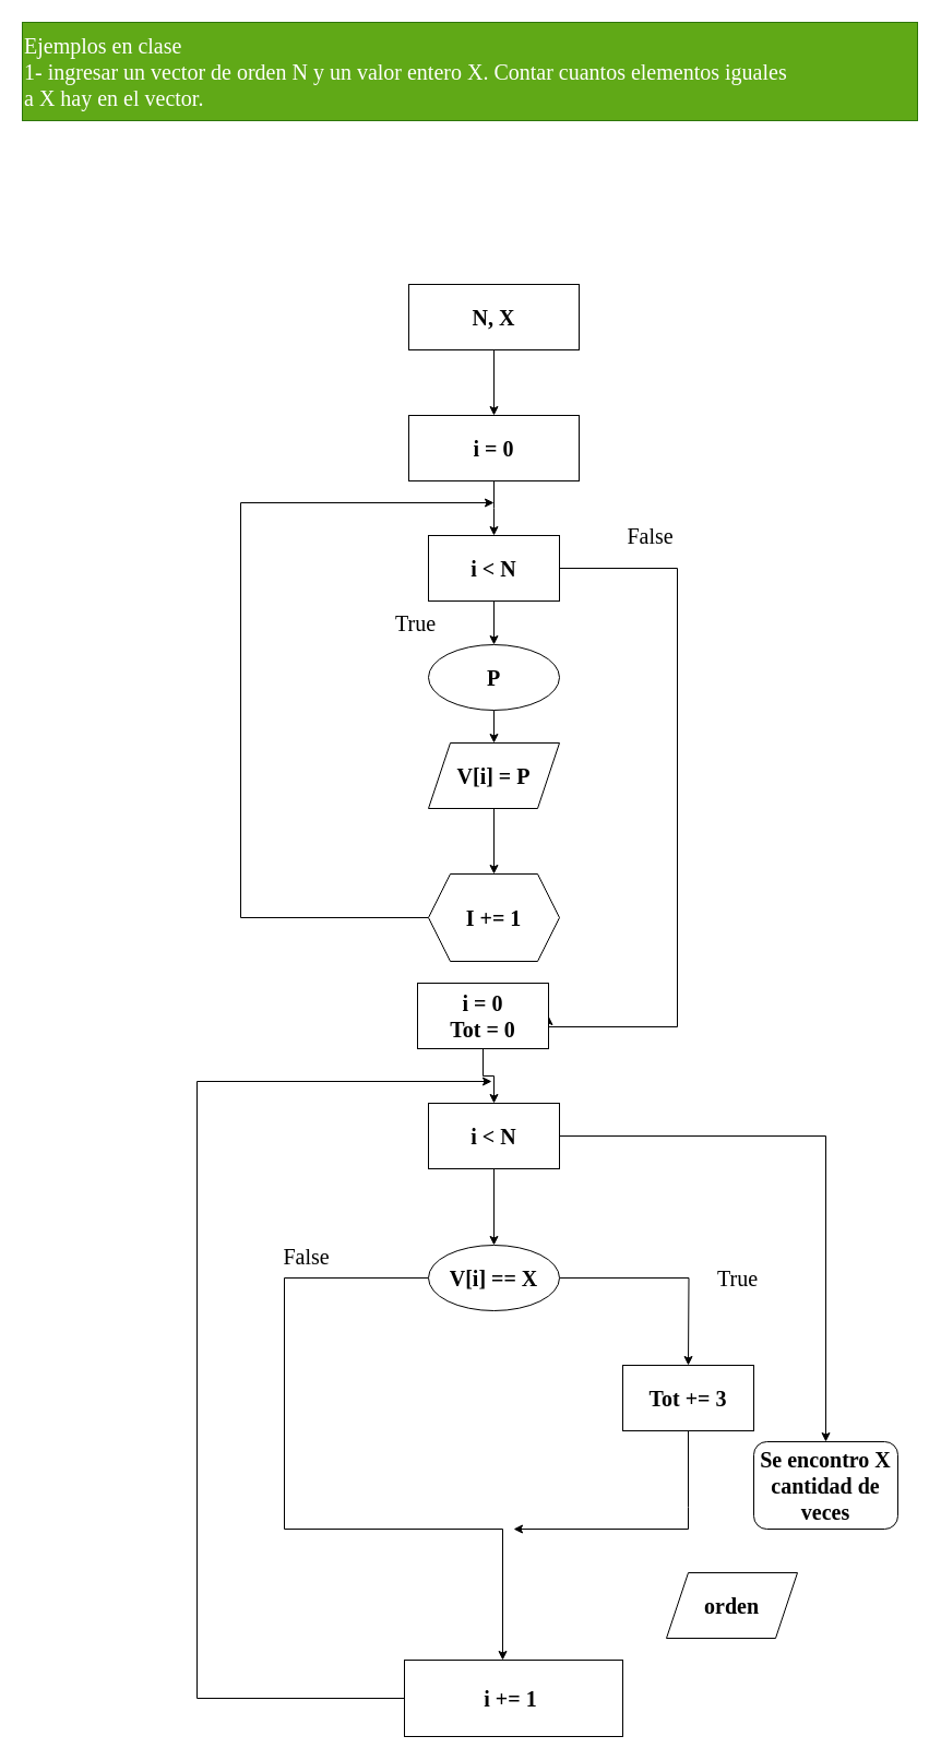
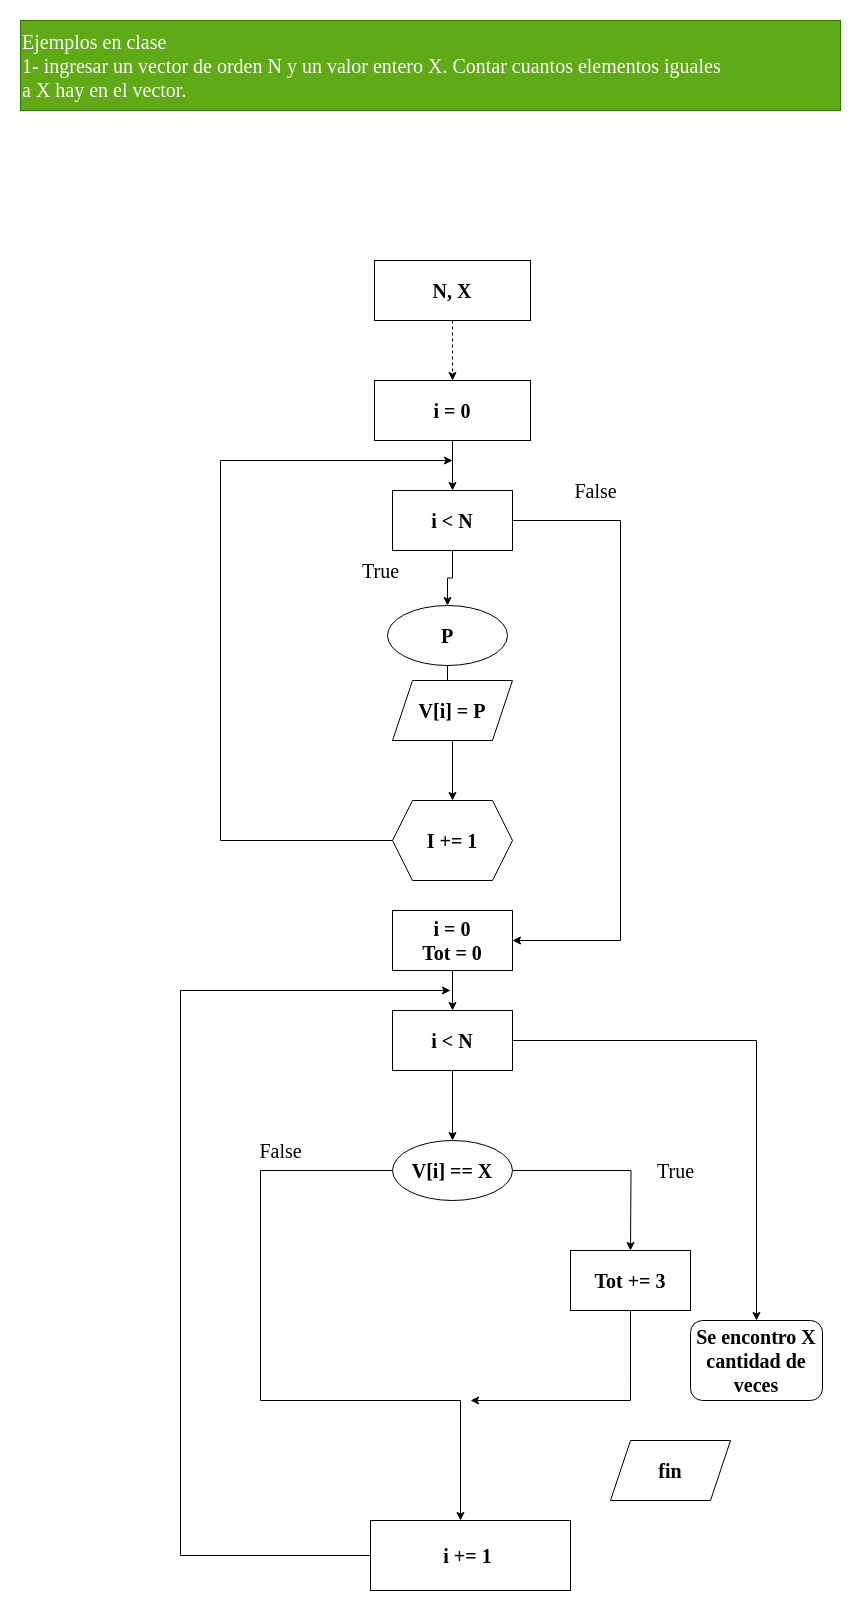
- <mxCell id="2" value="" style="edgeStyle=orthogonalEdgeStyle;rounded=0;orthogonalLoop=1;jettySize=auto;html=1;fontFamily=Comic Sans MS;fontSize=20;" edge="1" parent="1" source="3" target="5"><mxGeometry relative="1" as="geometry" /></mxCell>
+ <mxCell id="2" value="" style="edgeStyle=orthogonalEdgeStyle;rounded=0;orthogonalLoop=1;jettySize=auto;html=1;fontFamily=Comic Sans MS;fontSize=20;dashed=1;" edge="1" parent="1" source="3" target="5"><mxGeometry relative="1" as="geometry" /></mxCell>
- <mxCell id="10" value="P" style="ellipse;whiteSpace=wrap;html=1;fontSize=20;fontFamily=Comic Sans MS;rounded=0;fontStyle=1" vertex="1" parent="1"><mxGeometry x="392" y="590" width="120" height="60" as="geometry" /></mxCell>
+ <mxCell id="10" value="P" style="ellipse;whiteSpace=wrap;html=1;fontSize=20;fontFamily=Comic Sans MS;rounded=0;fontStyle=1" vertex="1" parent="1"><mxGeometry x="387" y="605" width="120" height="60" as="geometry" /></mxCell>
- <mxCell id="17" value="&lt;b&gt;i = 0&lt;/b&gt;&lt;br&gt;&lt;b&gt;Tot&amp;nbsp;= 0&lt;/b&gt;" style="rounded=0;whiteSpace=wrap;html=1;fontFamily=Comic Sans MS;fontSize=20;" vertex="1" parent="1"><mxGeometry x="382" y="900" width="120" height="60" as="geometry" /></mxCell>
+ <mxCell id="17" value="&lt;b&gt;i = 0&lt;/b&gt;&lt;br&gt;&lt;b&gt;Tot&amp;nbsp;= 0&lt;/b&gt;" style="rounded=0;whiteSpace=wrap;html=1;fontFamily=Comic Sans MS;fontSize=20;" vertex="1" parent="1"><mxGeometry x="392" y="910" width="120" height="60" as="geometry" /></mxCell>
- <mxCell id="31" value="orden" style="shape=parallelogram;perimeter=parallelogramPerimeter;whiteSpace=wrap;html=1;fixedSize=1;fontFamily=Comic Sans MS;fontSize=20;fontStyle=1" vertex="1" parent="1"><mxGeometry x="610" y="1440" width="120" height="60" as="geometry" /></mxCell>
+ <mxCell id="31" value="fin" style="shape=parallelogram;perimeter=parallelogramPerimeter;whiteSpace=wrap;html=1;fixedSize=1;fontFamily=Comic Sans MS;fontSize=20;fontStyle=1" vertex="1" parent="1"><mxGeometry x="610" y="1440" width="120" height="60" as="geometry" /></mxCell>
